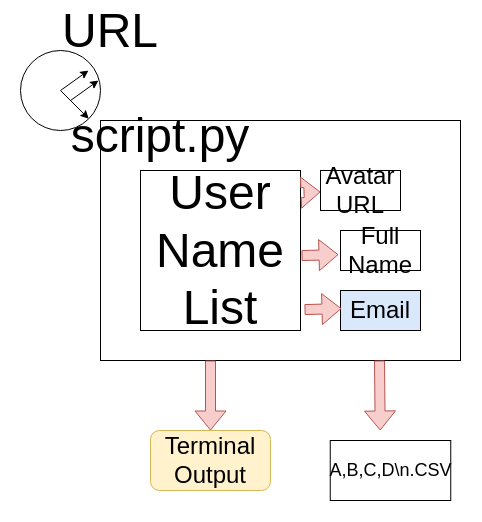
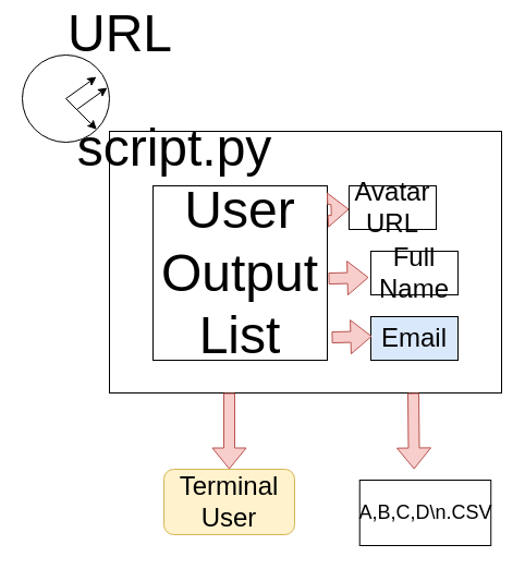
- <mxCell id="3" value="&lt;font&gt;&lt;font style=&quot;font-size: 48px&quot;&gt;User&lt;br&gt;Name&lt;br&gt;List&lt;/font&gt;&lt;br&gt;&lt;/font&gt;" style="whiteSpace=wrap;html=1;aspect=fixed;" vertex="1" parent="1"><mxGeometry x="140" y="170" width="160" height="160" as="geometry" /></mxCell>
+ <mxCell id="3" value="&lt;font&gt;&lt;font style=&quot;font-size: 48px&quot;&gt;User&lt;br&gt;Output&lt;br&gt;List&lt;/font&gt;&lt;br&gt;&lt;/font&gt;" style="whiteSpace=wrap;html=1;aspect=fixed;" vertex="1" parent="1"><mxGeometry x="140" y="170" width="160" height="160" as="geometry" /></mxCell>
- <mxCell id="14" value="&lt;font style=&quot;font-size: 24px&quot;&gt;Terminal&lt;br&gt;Output&lt;/font&gt;" style="rounded=1;whiteSpace=wrap;html=1;fillColor=#fff2cc;strokeColor=#d6b656;" vertex="1" parent="1"><mxGeometry x="150" y="430" width="120" height="60" as="geometry" /></mxCell>
+ <mxCell id="14" value="&lt;font style=&quot;font-size: 24px&quot;&gt;Terminal&lt;br&gt;User&lt;/font&gt;" style="rounded=1;whiteSpace=wrap;html=1;fillColor=#fff2cc;strokeColor=#d6b656;" vertex="1" parent="1"><mxGeometry x="150" y="430" width="120" height="60" as="geometry" /></mxCell>
